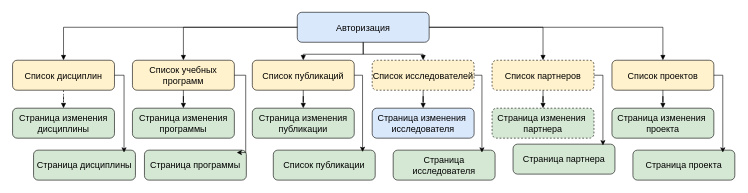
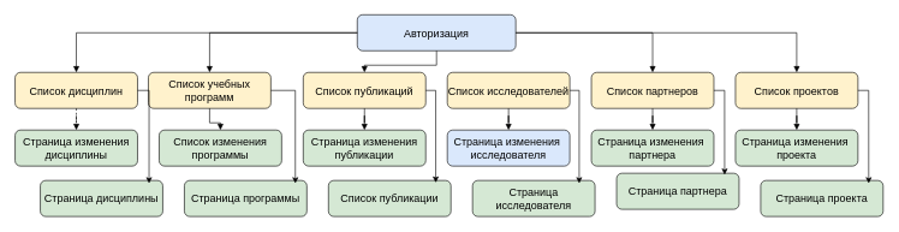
- <mxCell id="16" style="edgeStyle=orthogonalEdgeStyle;rounded=0;orthogonalLoop=1;jettySize=auto;html=1;endArrow=block;endFill=1;fontSize=15;" parent="1" source="2" target="15" edge="1"><mxGeometry relative="1" as="geometry" /></mxCell>
- <mxCell id="7" value="Список учебных программ" style="rounded=1;whiteSpace=wrap;html=1;fillColor=#fff2cc;fontSize=15;" parent="1" vertex="1"><mxGeometry x="220" y="100" width="170" height="50" as="geometry" /></mxCell>
+ <mxCell id="7" value="Список учебных программ" style="rounded=1;whiteSpace=wrap;html=1;fillColor=#fff2cc;fontSize=15;" parent="1" vertex="1"><mxGeometry x="205" y="100" width="170" height="50" as="geometry" /></mxCell>
- <mxCell id="15" value="Список исследователей" style="rounded=1;whiteSpace=wrap;html=1;fillColor=#fff2cc;fontSize=15;dashed=1;" parent="1" vertex="1"><mxGeometry x="620" y="100" width="170" height="50" as="geometry" /></mxCell>
+ <mxCell id="15" value="Список исследователей" style="rounded=1;whiteSpace=wrap;html=1;fillColor=#fff2cc;fontSize=15;" parent="1" vertex="1"><mxGeometry x="620" y="100" width="170" height="50" as="geometry" /></mxCell>
- <mxCell id="19" value="Список партнеров" style="rounded=1;whiteSpace=wrap;html=1;fillColor=#fff2cc;fontSize=15;dashed=1;" parent="1" vertex="1"><mxGeometry x="820" y="100" width="170" height="50" as="geometry" /></mxCell>
+ <mxCell id="19" value="Список партнеров" style="rounded=1;whiteSpace=wrap;html=1;fillColor=#fff2cc;fontSize=15;" parent="1" vertex="1"><mxGeometry x="820" y="100" width="170" height="50" as="geometry" /></mxCell>
- <mxCell id="9" value="Страница&amp;nbsp;изменения программы" style="rounded=1;whiteSpace=wrap;html=1;fillColor=#d5e8d4;fontSize=15;" parent="1" vertex="1"><mxGeometry x="220" y="180" width="170" height="50" as="geometry" /></mxCell>
+ <mxCell id="9" value="Список&amp;nbsp;изменения программы" style="rounded=1;whiteSpace=wrap;html=1;fillColor=#d5e8d4;fontSize=15;" parent="1" vertex="1"><mxGeometry x="220" y="180" width="170" height="50" as="geometry" /></mxCell>
- <mxCell id="21" value="Страница&amp;nbsp;изменения&amp;nbsp; партнера" style="rounded=1;whiteSpace=wrap;html=1;fillColor=#d5e8d4;fontSize=15;dashed=1;" parent="1" vertex="1"><mxGeometry x="820" y="180" width="170" height="50" as="geometry" /></mxCell>
+ <mxCell id="21" value="Страница&amp;nbsp;изменения&amp;nbsp; партнера" style="rounded=1;whiteSpace=wrap;html=1;fillColor=#d5e8d4;fontSize=15;" parent="1" vertex="1"><mxGeometry x="820" y="180" width="170" height="50" as="geometry" /></mxCell>
- <mxCell id="28" value="Страница программы" style="rounded=1;whiteSpace=wrap;html=1;fillColor=#d5e8d4;fontSize=15;" vertex="1" parent="1"><mxGeometry x="240" y="250" width="170" height="50" as="geometry" /></mxCell>
+ <mxCell id="28" value="Страница программы" style="rounded=1;whiteSpace=wrap;html=1;fillColor=#d5e8d4;fontSize=15;" vertex="1" parent="1"><mxGeometry x="255" y="250" width="170" height="50" as="geometry" /></mxCell>
